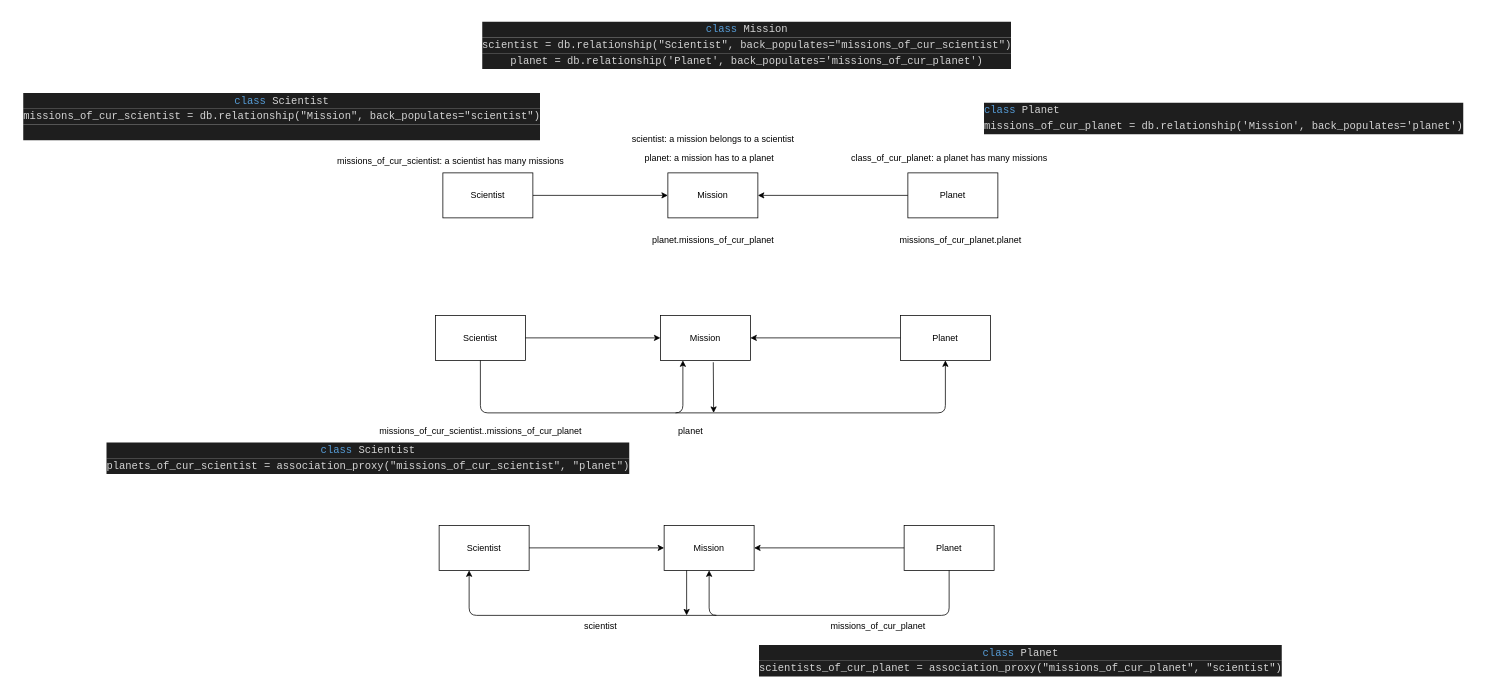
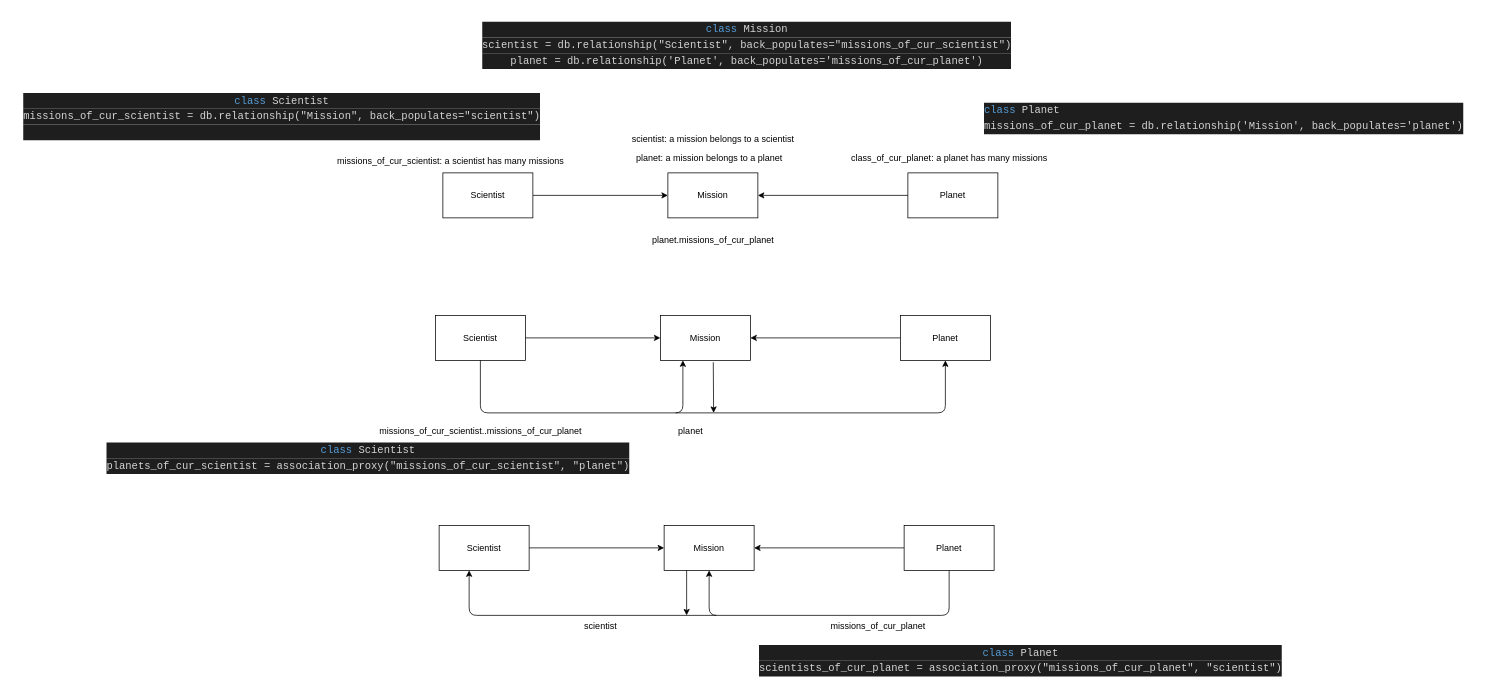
- <mxCell id="12" value="planet: a mission has to a planet" style="text;html=1;align=center;verticalAlign=middle;resizable=0;points=[];autosize=1;strokeColor=none;fillColor=none;" parent="1" vertex="1"><mxGeometry x="835" y="195" width="220" height="30" as="geometry" /></mxCell>
+ <mxCell id="12" value="planet: a mission belongs to a planet" style="text;html=1;align=center;verticalAlign=middle;resizable=0;points=[];autosize=1;strokeColor=none;fillColor=none;" parent="1" vertex="1"><mxGeometry x="835" y="195" width="220" height="30" as="geometry" /></mxCell>
- <mxCell id="36" value="missions_of_cur_planet.planet" style="text;html=1;align=center;verticalAlign=middle;resizable=0;points=[];autosize=1;strokeColor=none;fillColor=none;" vertex="1" parent="1"><mxGeometry x="1185" y="305" width="190" height="30" as="geometry" /></mxCell>
